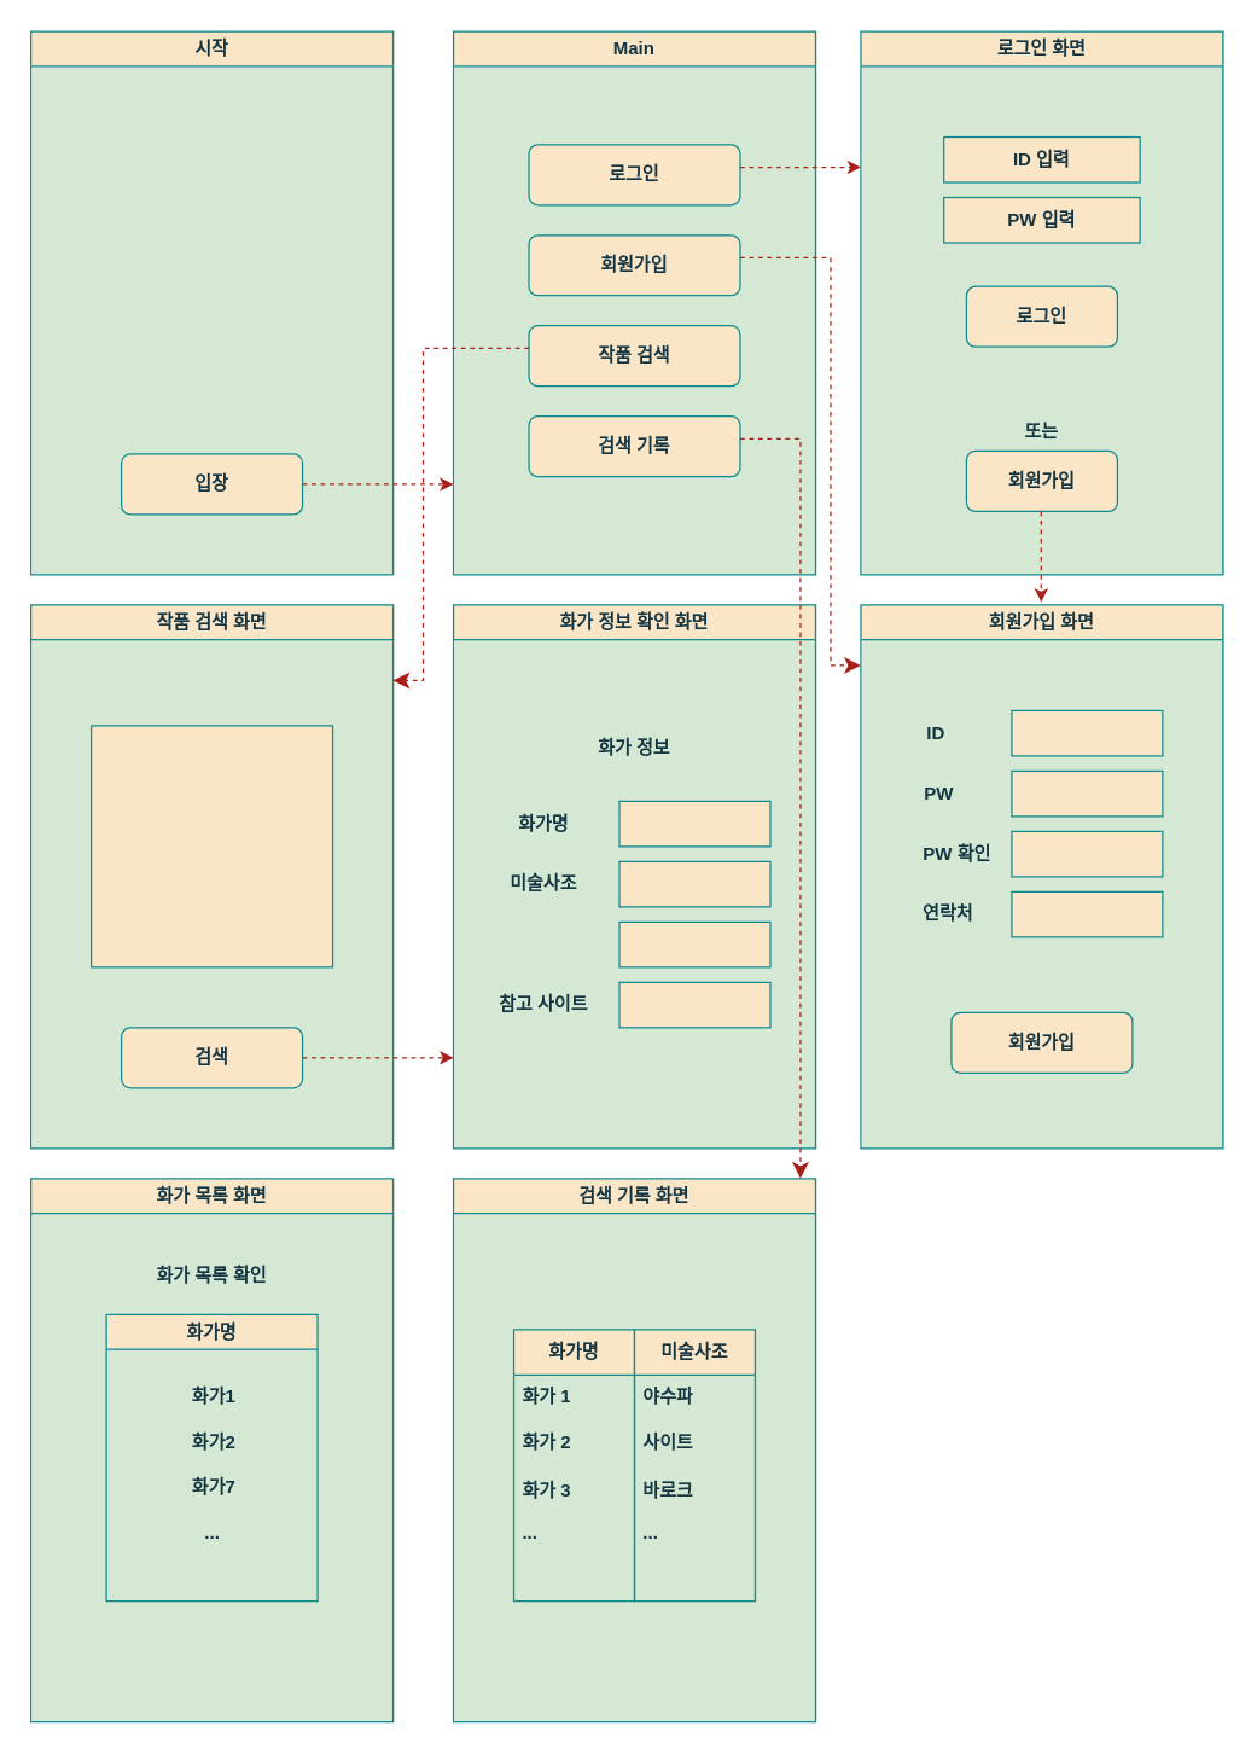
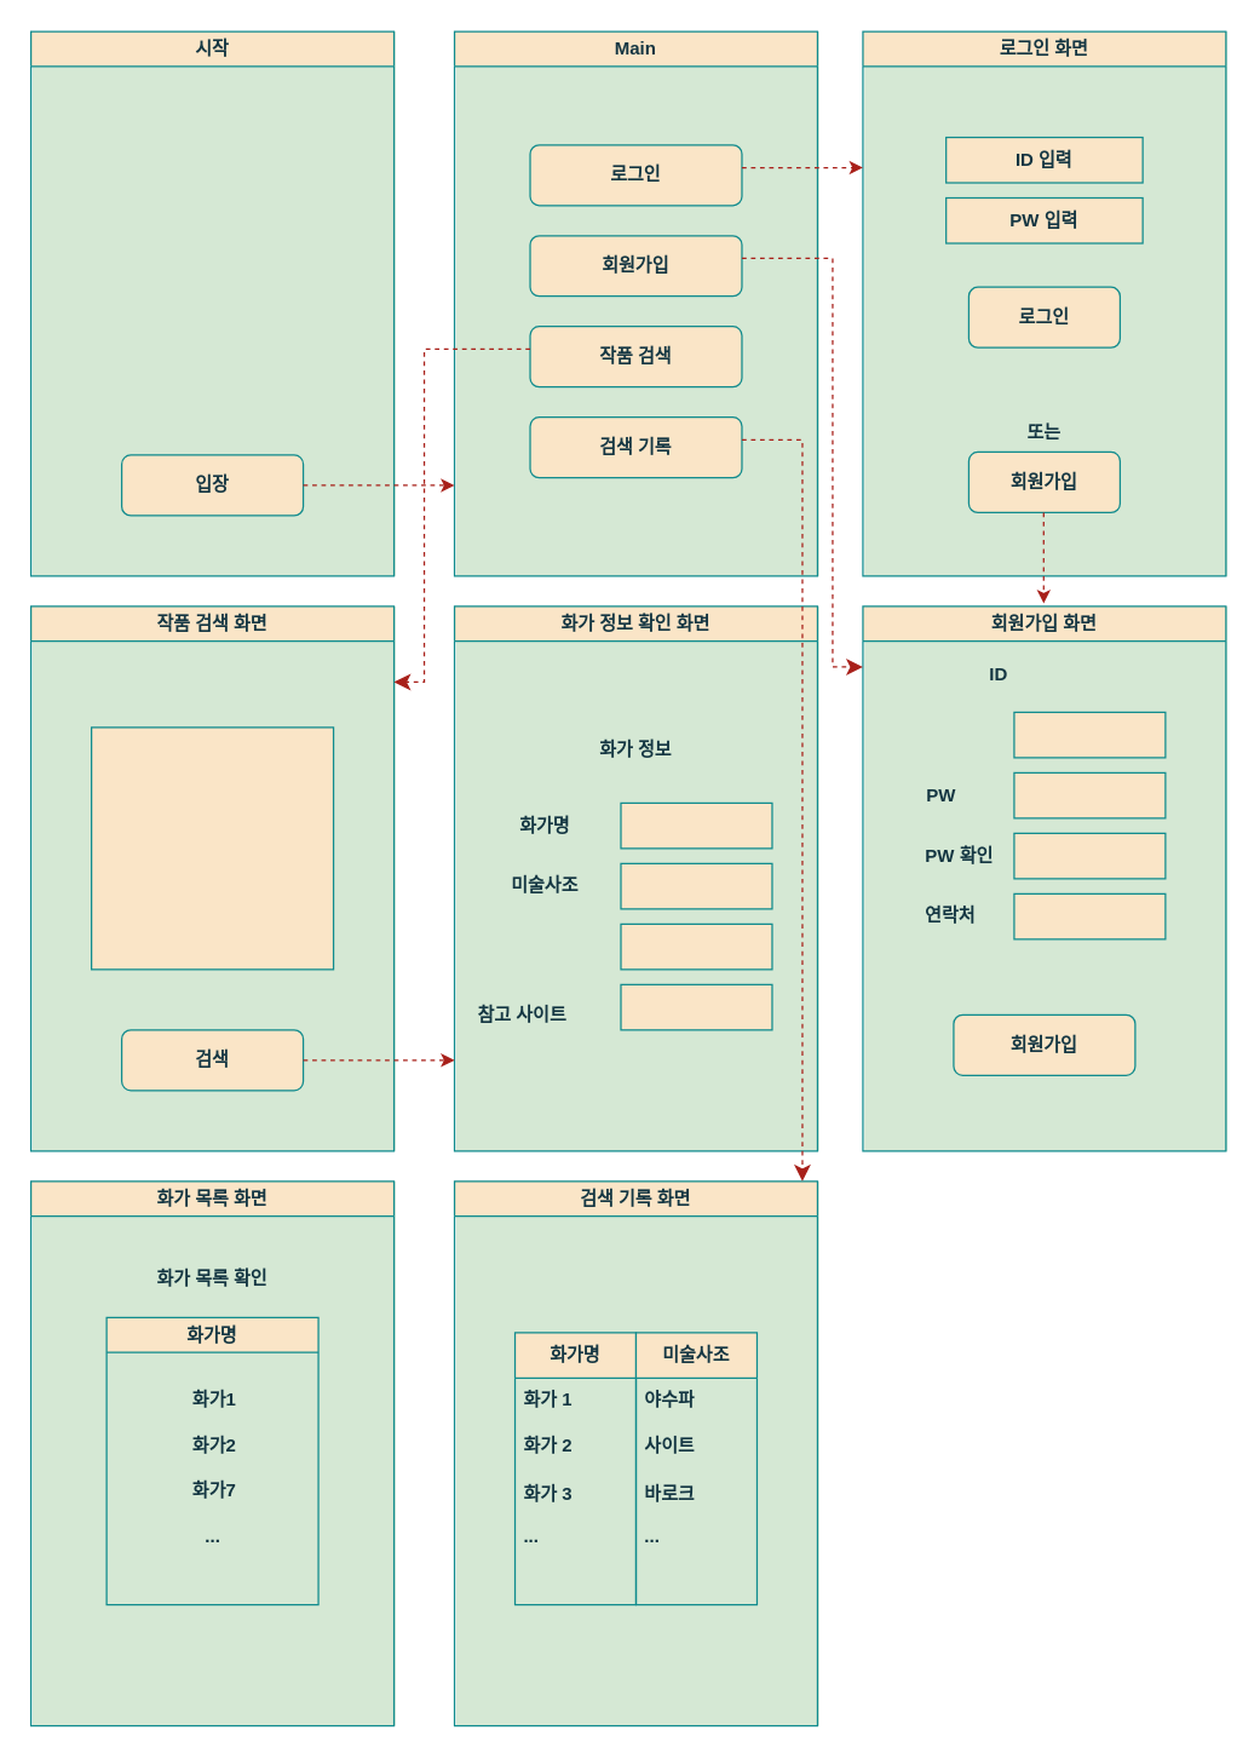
- <mxCell id="22" value="ID" style="text;html=1;align=center;verticalAlign=middle;whiteSpace=wrap;rounded=0;fontStyle=1;labelBackgroundColor=none;fontColor=#143642;" parent="19" vertex="1"><mxGeometry x="20" y="70" width="60" height="30" as="geometry" /></mxCell>
+ <mxCell id="22" value="ID" style="text;html=1;align=center;verticalAlign=middle;whiteSpace=wrap;rounded=0;fontStyle=1;labelBackgroundColor=none;fontColor=#143642;" parent="19" vertex="1"><mxGeometry x="60" y="30" width="60" height="30" as="geometry" /></mxCell>
- <mxCell id="52" value="참고 사이트" style="text;html=1;align=center;verticalAlign=middle;whiteSpace=wrap;rounded=0;fontStyle=1;labelBackgroundColor=none;fontColor=#143642;" parent="48" vertex="1"><mxGeometry x="26" y="250" width="68" height="30" as="geometry" /></mxCell>
+ <mxCell id="52" value="참고 사이트" style="text;html=1;align=center;verticalAlign=middle;whiteSpace=wrap;rounded=0;fontStyle=1;labelBackgroundColor=none;fontColor=#143642;" parent="48" vertex="1"><mxGeometry x="11" y="255" width="68" height="30" as="geometry" /></mxCell>
